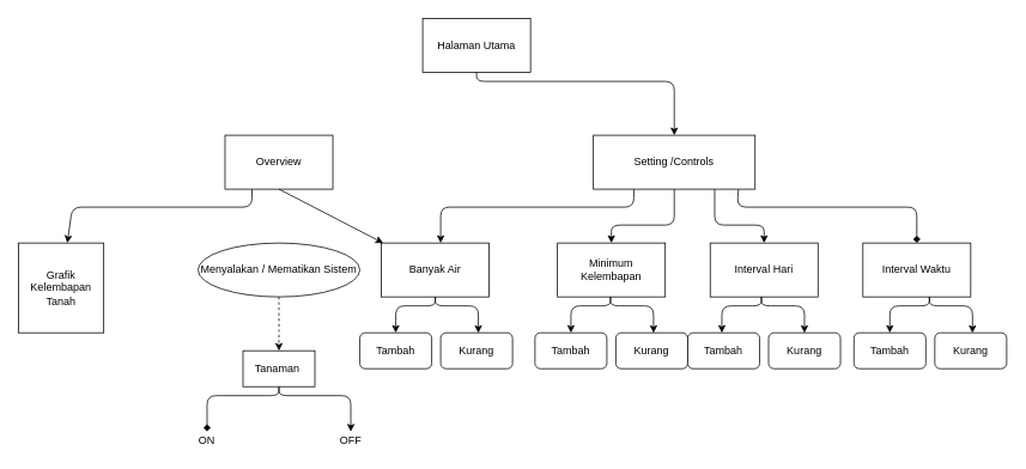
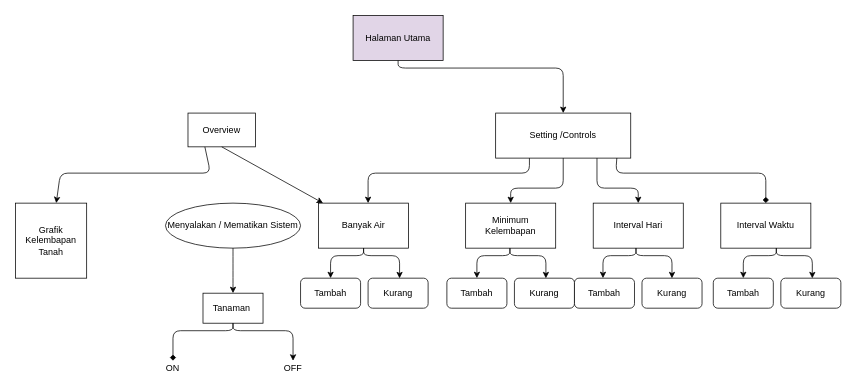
- <mxCell id="2" value="Halaman Utama" style="rounded=0;whiteSpace=wrap;html=1;" parent="1" vertex="1"><mxGeometry x="470" y="20" width="120" height="60" as="geometry" /></mxCell>
+ <mxCell id="2" value="Halaman Utama" style="rounded=0;whiteSpace=wrap;html=1;fillColor=#e1d5e7;" parent="1" vertex="1"><mxGeometry x="470" y="20" width="120" height="60" as="geometry" /></mxCell>
- <mxCell id="3" value="Overview" style="rounded=0;whiteSpace=wrap;html=1;" parent="1" vertex="1"><mxGeometry x="250" y="150" width="120" height="60" as="geometry" /></mxCell>
+ <mxCell id="3" value="Overview" style="rounded=0;whiteSpace=wrap;html=1;" parent="1" vertex="1"><mxGeometry x="250" y="150" width="90" height="45" as="geometry" /></mxCell>
- <mxCell id="7" value="" style="endArrow=classic;html=1;exitX=0.5;exitY=1;exitDx=0;exitDy=0;entryX=0.5;entryY=0;entryDx=0;entryDy=0;dashed=1;" parent="1" source="6" target="9" edge="1"><mxGeometry width="50" height="50" relative="1" as="geometry"><mxPoint x="250" y="330" as="sourcePoint" /><mxPoint x="130" y="390" as="targetPoint" /><Array as="points"><mxPoint x="310" y="340" /><mxPoint x="310" y="370" /></Array></mxGeometry></mxCell>
+ <mxCell id="7" value="" style="endArrow=classic;html=1;exitX=0.5;exitY=1;exitDx=0;exitDy=0;entryX=0.5;entryY=0;entryDx=0;entryDy=0;" parent="1" source="6" target="9" edge="1"><mxGeometry width="50" height="50" relative="1" as="geometry"><mxPoint x="250" y="330" as="sourcePoint" /><mxPoint x="130" y="390" as="targetPoint" /><Array as="points"><mxPoint x="310" y="340" /><mxPoint x="310" y="370" /></Array></mxGeometry></mxCell>
